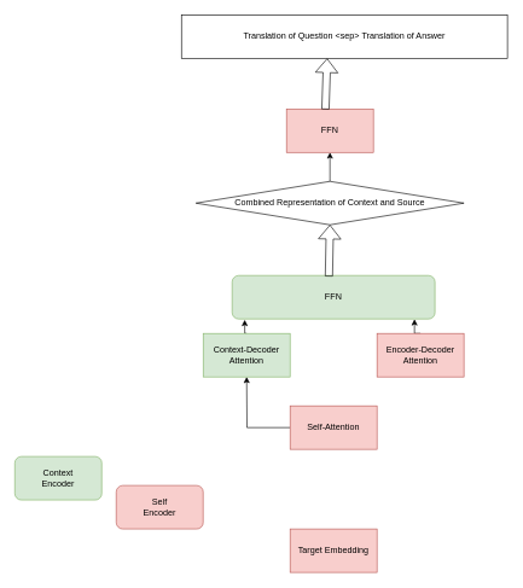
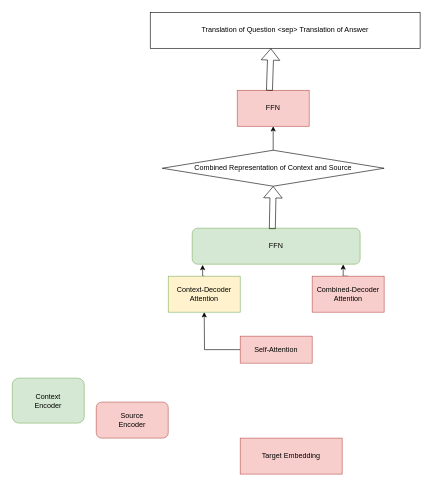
- <mxCell id="10" value="Context-Decoder Attention" style="rounded=0;whiteSpace=wrap;html=1;fillColor=#d5e8d4;strokeColor=#82b366;" parent="1" vertex="1"><mxGeometry x="280" y="460" width="120" height="60" as="geometry" /></mxCell>
+ <mxCell id="10" value="Context-Decoder Attention" style="rounded=0;whiteSpace=wrap;html=1;fillColor=#fff2cc;strokeColor=#82b366;" parent="1" vertex="1"><mxGeometry x="280" y="460" width="120" height="60" as="geometry" /></mxCell>
- <mxCell id="8" value="Encoder-Decoder Attention" style="rounded=0;whiteSpace=wrap;html=1;fillColor=#f8cecc;strokeColor=#b85450;" parent="1" vertex="1"><mxGeometry x="520" y="460" width="120" height="60" as="geometry" /></mxCell>
+ <mxCell id="8" value="Combined-Decoder Attention" style="rounded=0;whiteSpace=wrap;html=1;fillColor=#f8cecc;strokeColor=#b85450;" parent="1" vertex="1"><mxGeometry x="520" y="460" width="120" height="60" as="geometry" /></mxCell>
- <mxCell id="6" value="Self-Attention" style="rounded=0;whiteSpace=wrap;html=1;fillColor=#f8cecc;strokeColor=#b85450;" parent="1" vertex="1"><mxGeometry x="400" y="560" width="120" height="60" as="geometry" /></mxCell>
+ <mxCell id="6" value="Self-Attention" style="rounded=0;whiteSpace=wrap;html=1;fillColor=#f8cecc;strokeColor=#b85450;" parent="1" vertex="1"><mxGeometry x="400" y="560" width="120" height="45" as="geometry" /></mxCell>
- <mxCell id="2" value="Context&lt;br&gt;Encoder" style="rounded=1;whiteSpace=wrap;html=1;fillColor=#d5e8d4;strokeColor=#82b366;" parent="1" vertex="1"><mxGeometry x="20" y="630" width="120" height="60" as="geometry" /></mxCell>
+ <mxCell id="2" value="Context&lt;br&gt;Encoder" style="rounded=1;whiteSpace=wrap;html=1;fillColor=#d5e8d4;strokeColor=#82b366;" parent="1" vertex="1"><mxGeometry x="20" y="630" width="120" height="75" as="geometry" /></mxCell>
- <mxCell id="3" value="Self&lt;br&gt;Encoder" style="rounded=1;whiteSpace=wrap;html=1;fillColor=#f8cecc;strokeColor=#b85450;" parent="1" vertex="1"><mxGeometry x="160" y="670" width="120" height="60" as="geometry" /></mxCell>
+ <mxCell id="3" value="Source&lt;br&gt;Encoder" style="rounded=1;whiteSpace=wrap;html=1;fillColor=#f8cecc;strokeColor=#b85450;" parent="1" vertex="1"><mxGeometry x="160" y="670" width="120" height="60" as="geometry" /></mxCell>
- <mxCell id="4" value="Target Embedding" style="rounded=0;whiteSpace=wrap;html=1;fillColor=#f8cecc;strokeColor=#b85450;" parent="1" vertex="1"><mxGeometry x="400" y="730" width="120" height="60" as="geometry" /></mxCell>
+ <mxCell id="4" value="Target Embedding" style="rounded=0;whiteSpace=wrap;html=1;fillColor=#f8cecc;strokeColor=#b85450;" parent="1" vertex="1"><mxGeometry x="400" y="730" width="170" height="60" as="geometry" /></mxCell>
